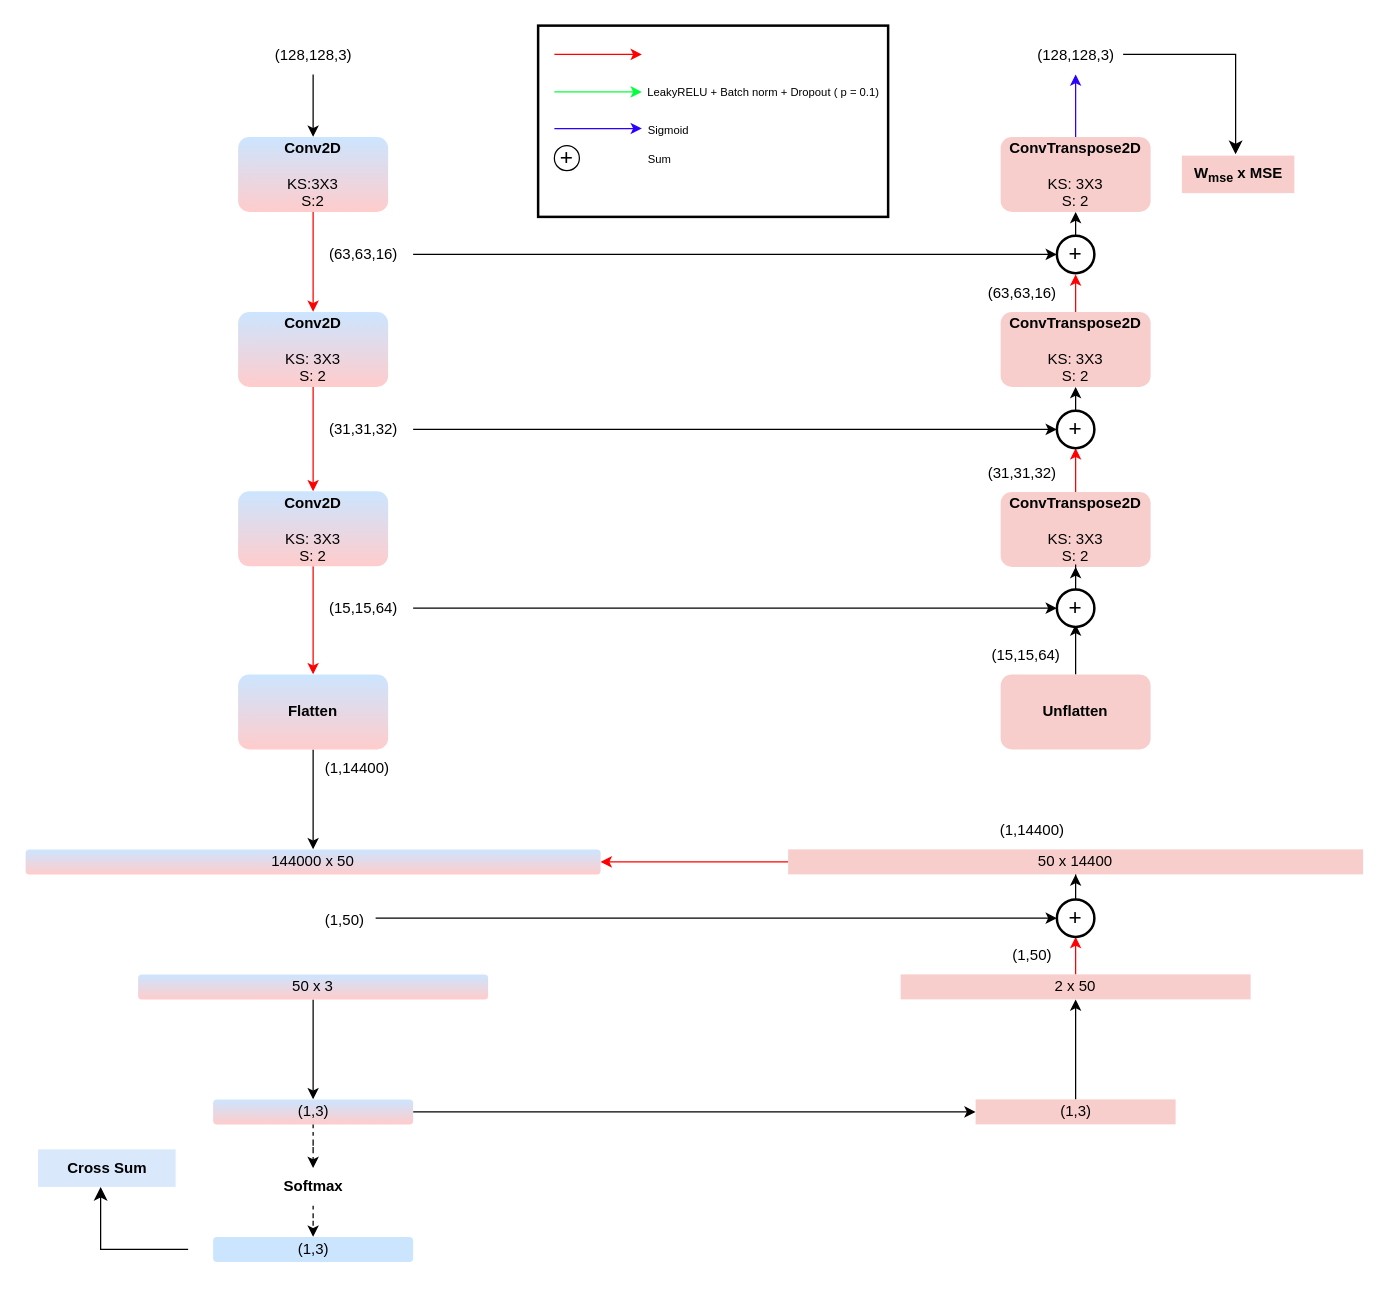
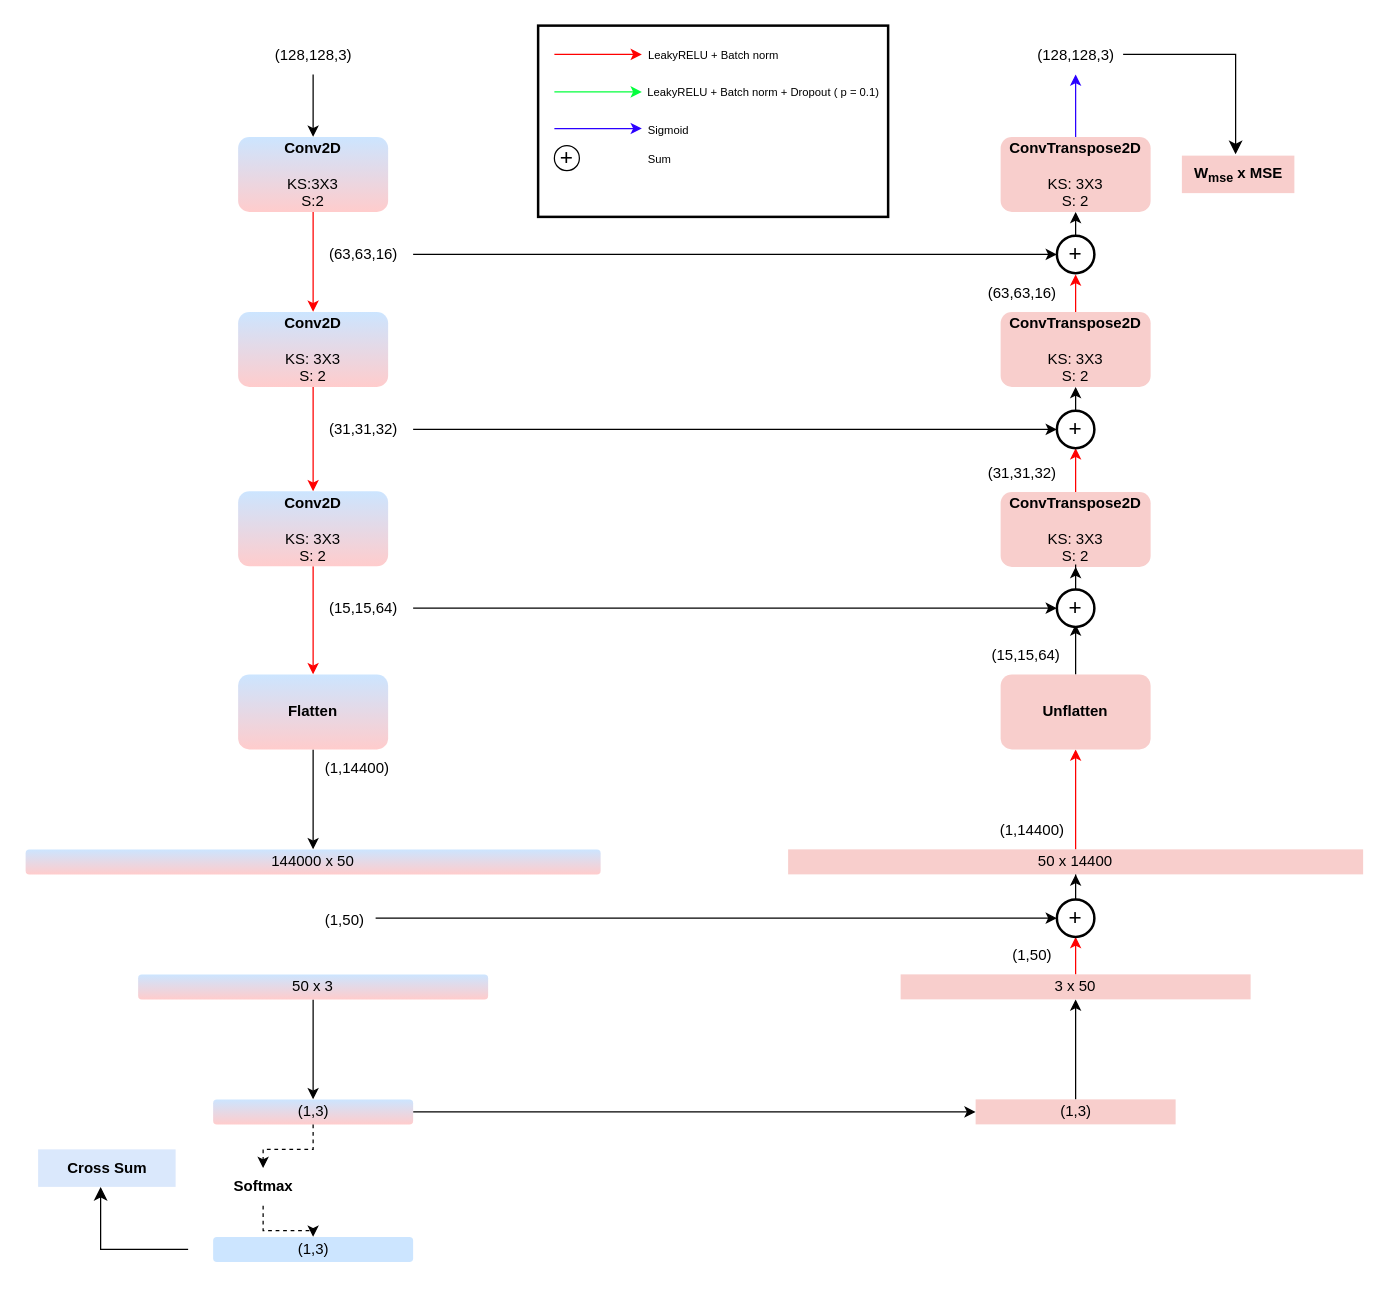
+ <mxCell id="70" value="&lt;font style=&quot;font-size: 9px;&quot;&gt;LeakyRELU + Batch norm&lt;/font&gt;" style="text;html=1;align=center;verticalAlign=middle;resizable=0;points=[];autosize=1;strokeColor=none;fillColor=none;" parent="65" vertex="1"><mxGeometry x="75" y="8" width="130" height="30" as="geometry" /></mxCell>
- <mxCell id="28" style="edgeStyle=orthogonalEdgeStyle;rounded=0;orthogonalLoop=1;jettySize=auto;html=1;strokeColor=#FF0000;" parent="1" source="29" target="18" edge="1"><mxGeometry relative="1" as="geometry" /></mxCell>
+ <mxCell id="28" style="edgeStyle=orthogonalEdgeStyle;rounded=0;orthogonalLoop=1;jettySize=auto;html=1;entryX=0.5;entryY=1;entryDx=0;entryDy=0;strokeColor=#FF0000;" parent="1" source="29" target="39" edge="1"><mxGeometry relative="1" as="geometry" /></mxCell>
- <mxCell id="31" value="2 x 50" style="rounded=0;whiteSpace=wrap;html=1;fillColor=#f8cecc;strokeColor=none;" parent="1" vertex="1"><mxGeometry x="720" y="779" width="280" height="20" as="geometry" /></mxCell>
+ <mxCell id="31" value="3 x 50" style="rounded=0;whiteSpace=wrap;html=1;fillColor=#f8cecc;strokeColor=none;" parent="1" vertex="1"><mxGeometry x="720" y="779" width="280" height="20" as="geometry" /></mxCell>
- <mxCell id="52" value="&lt;b&gt;Softmax&lt;/b&gt;" style="text;html=1;align=center;verticalAlign=middle;resizable=0;points=[];autosize=1;strokeColor=none;fillColor=none;" parent="1" vertex="1"><mxGeometry x="215" y="934" width="70" height="30" as="geometry" /></mxCell>
+ <mxCell id="52" value="&lt;b&gt;Softmax&lt;/b&gt;" style="text;html=1;align=center;verticalAlign=middle;resizable=0;points=[];autosize=1;strokeColor=none;fillColor=none;" parent="1" vertex="1"><mxGeometry x="175" y="934" width="70" height="30" as="geometry" /></mxCell>
